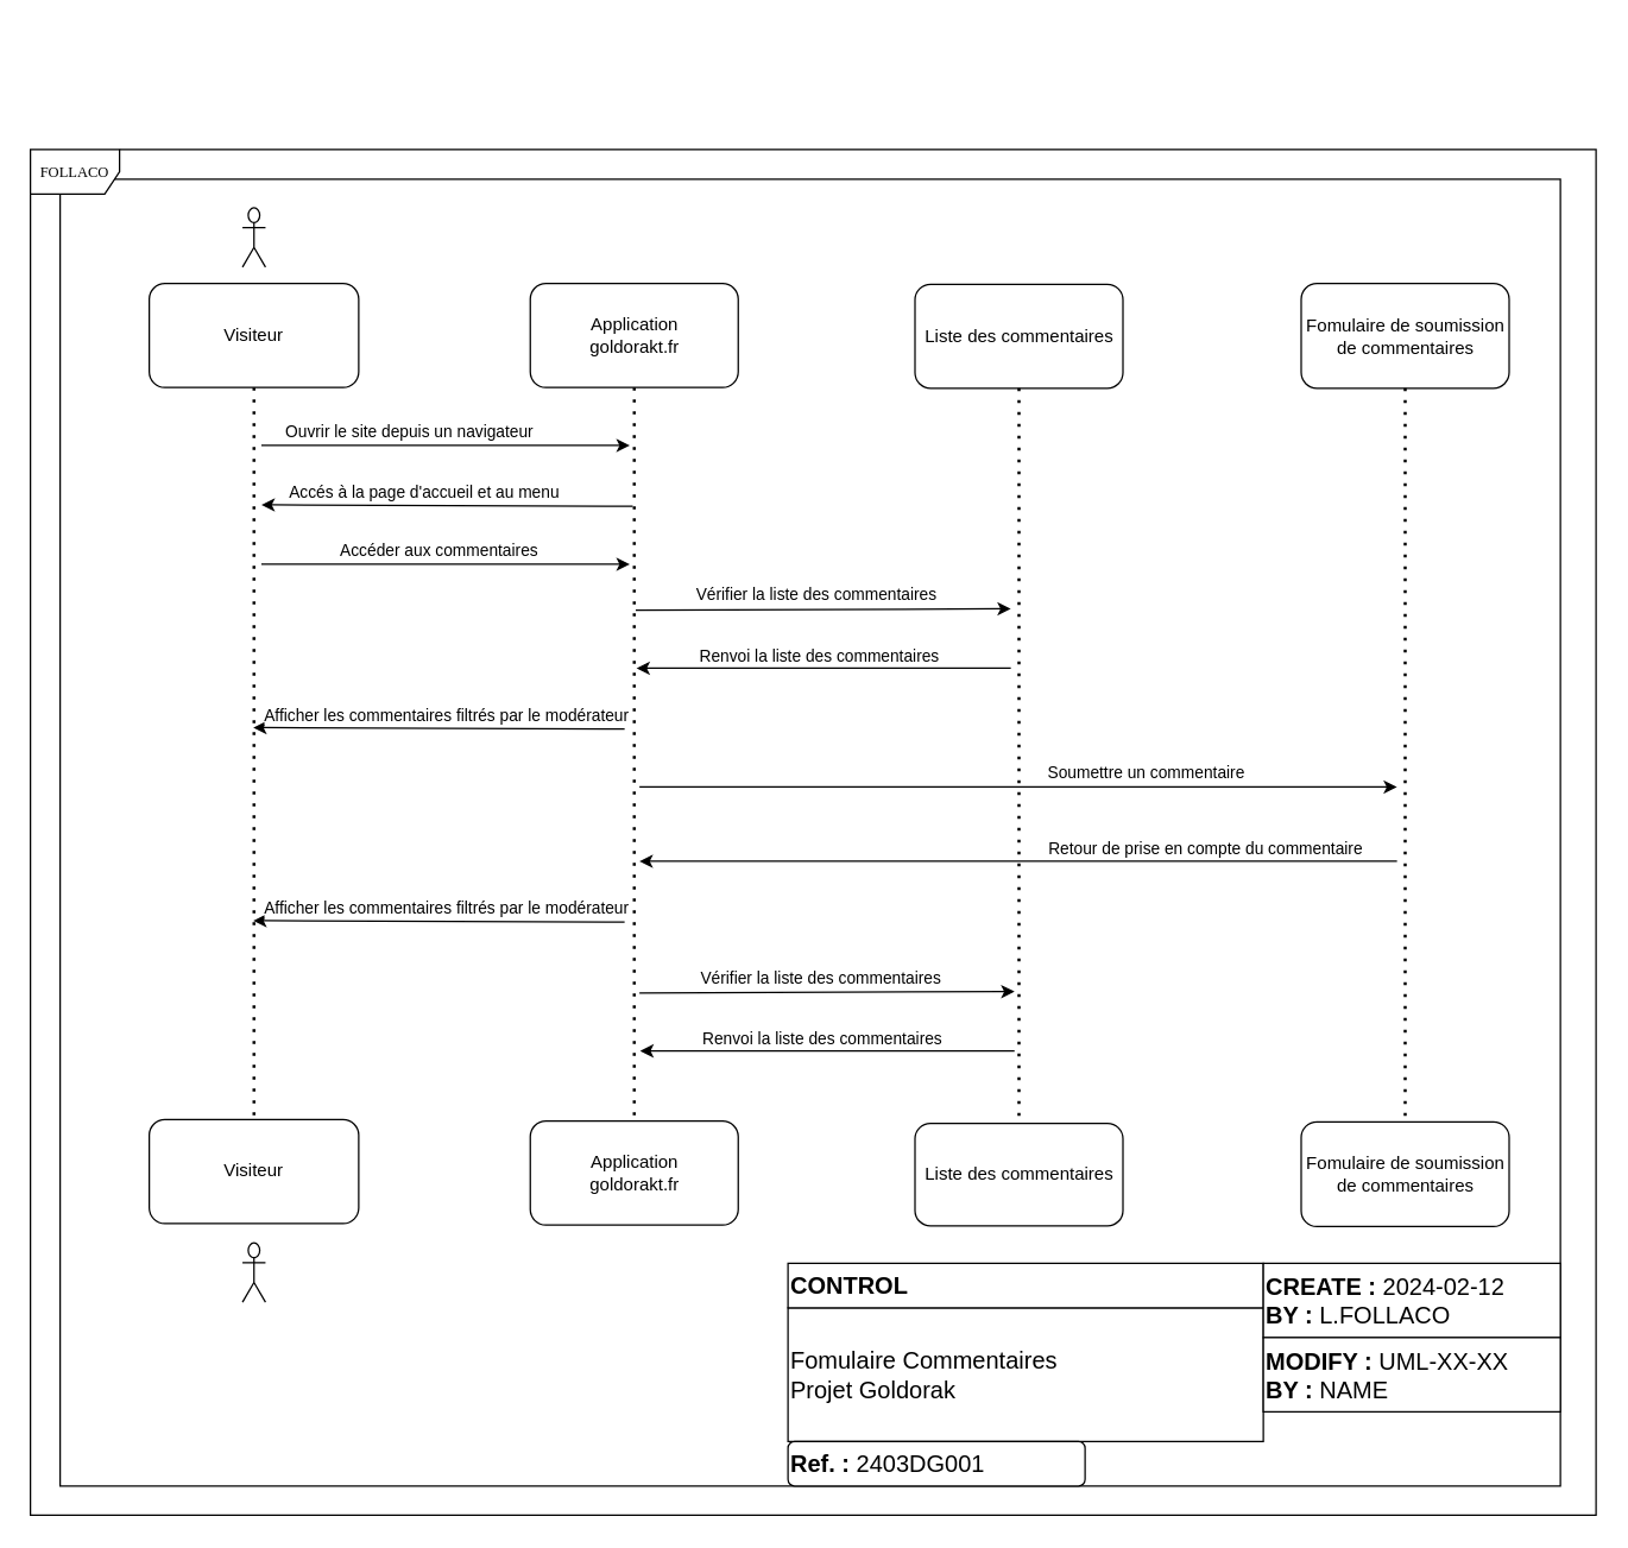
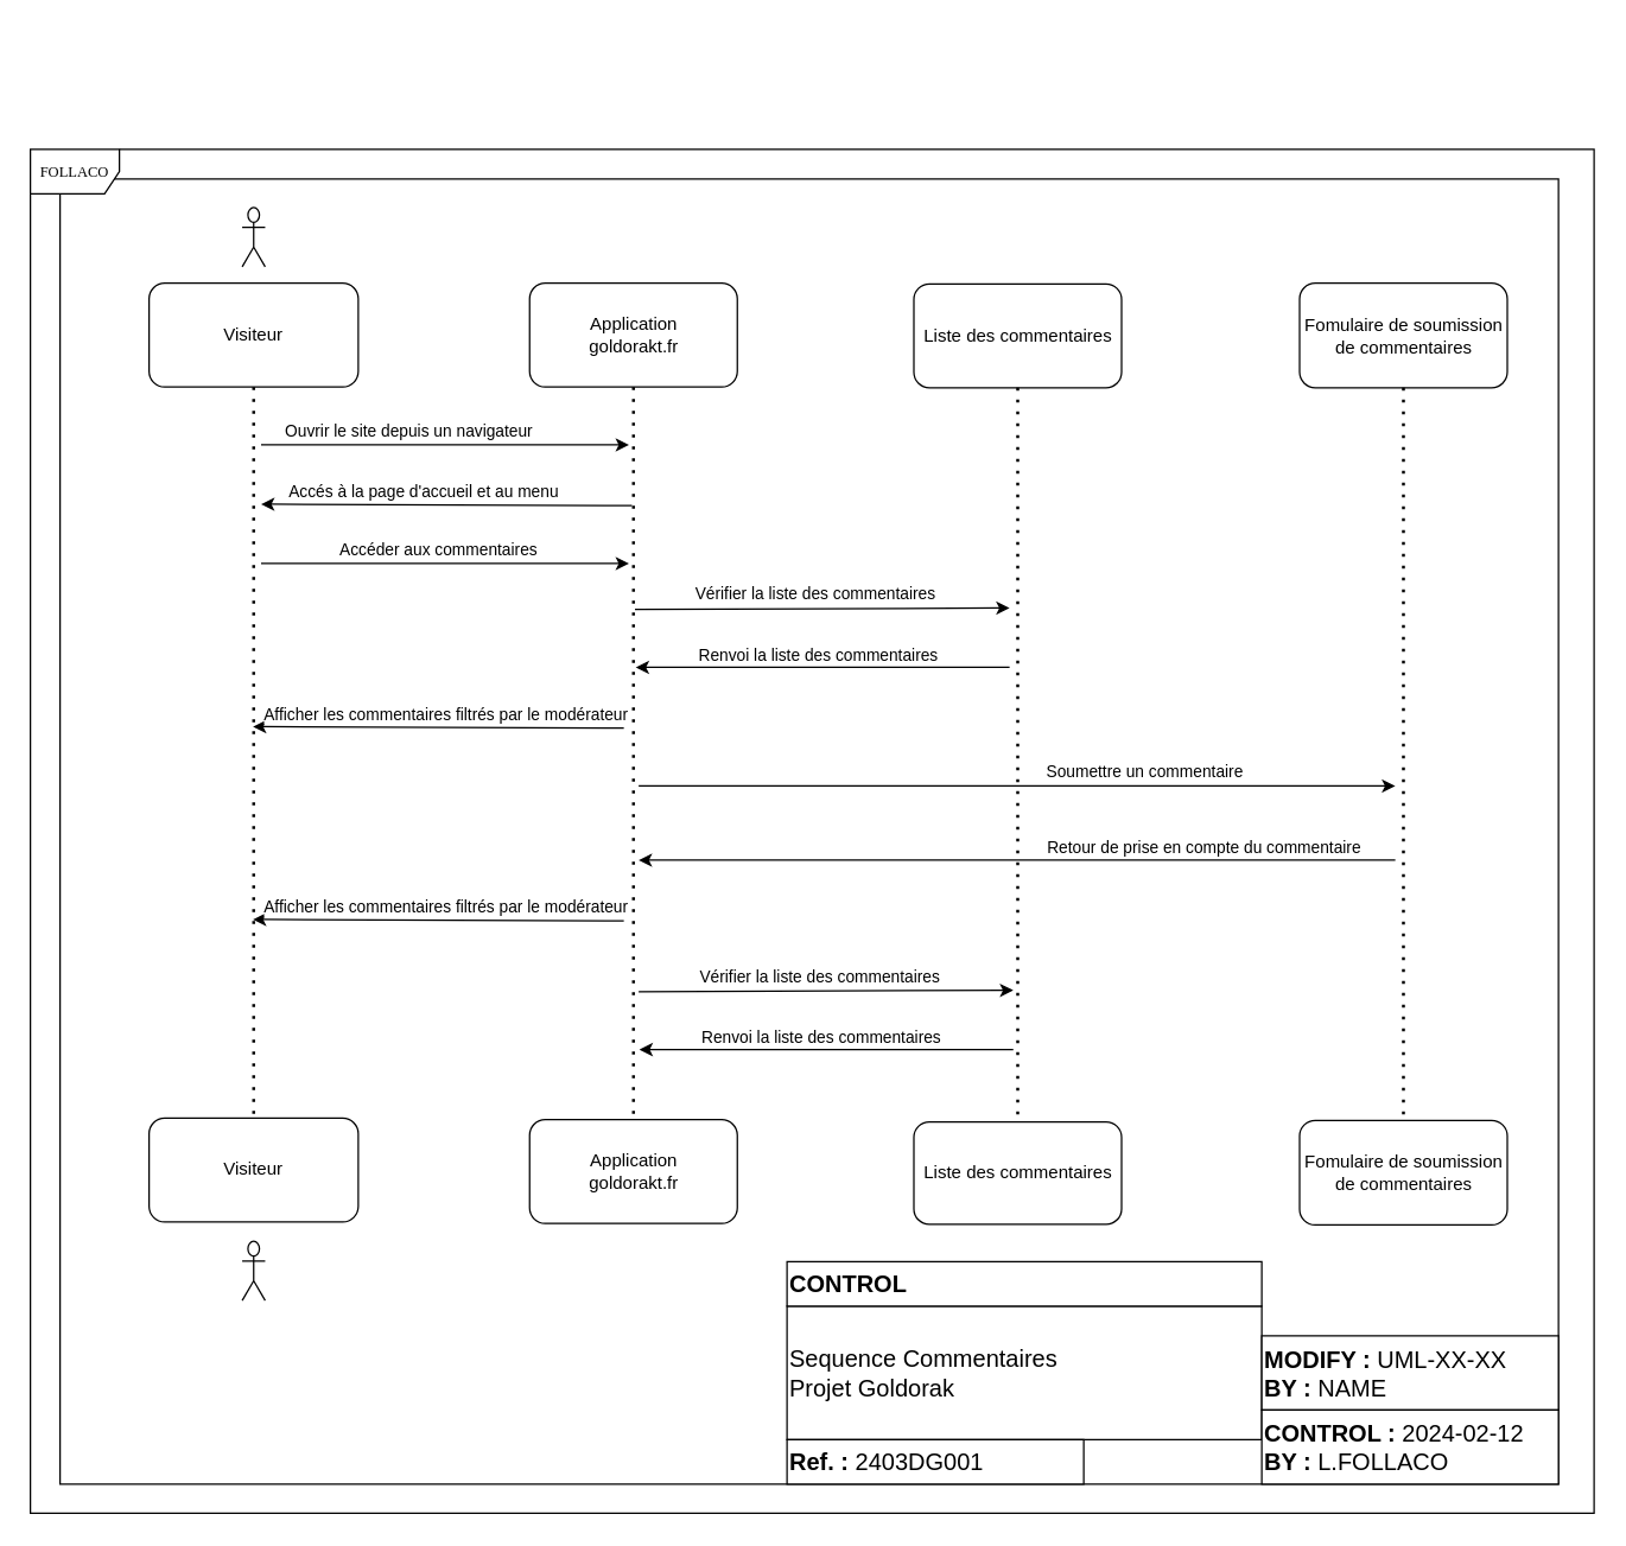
- <mxCell id="23" value="&lt;b&gt;CREATE :&lt;/b&gt; 2024-02-12&lt;br&gt;&lt;b&gt;BY :&lt;/b&gt; L.FOLLACO" style="rounded=0;whiteSpace=wrap;html=1;fontSize=16;labelBorderColor=none;fontColor=default;align=left;labelBackgroundColor=none;verticalAlign=top;spacing=2;spacingTop=0;" parent="1" vertex="1"><mxGeometry x="850" y="850" width="200" height="50" as="geometry" /></mxCell>
- <mxCell id="20" value="Fomulaire Commentaires&lt;br&gt;Projet Goldorak" style="rounded=0;whiteSpace=wrap;html=1;fontSize=16;labelBorderColor=none;fontColor=default;align=left;labelBackgroundColor=none;" parent="1" vertex="1"><mxGeometry x="530" y="880" width="320" height="90" as="geometry" /></mxCell>
+ <mxCell id="20" value="Sequence Commentaires&lt;br&gt;Projet Goldorak" style="rounded=0;whiteSpace=wrap;html=1;fontSize=16;labelBorderColor=none;fontColor=default;align=left;labelBackgroundColor=none;" parent="1" vertex="1"><mxGeometry x="530" y="880" width="320" height="90" as="geometry" /></mxCell>
+ <mxCell id="25" value="&lt;b&gt;CONTROL :&lt;/b&gt; 2024-02-12&lt;br&gt;&lt;b&gt;BY :&lt;/b&gt; L.FOLLACO" style="rounded=0;whiteSpace=wrap;html=1;fontSize=16;labelBorderColor=none;fontColor=default;align=left;labelBackgroundColor=none;verticalAlign=top;spacing=2;spacingTop=0;" parent="1" vertex="1"><mxGeometry x="850" y="950" width="200" height="50" as="geometry" /></mxCell>
- <mxCell id="22" value="&lt;b&gt;Ref. :&lt;/b&gt; 2403DG001" style="whiteSpace=wrap;html=1;fontSize=16;labelBorderColor=none;fontColor=default;align=left;labelBackgroundColor=none;rounded=1;" parent="1" vertex="1"><mxGeometry x="530" y="970" width="200" height="30" as="geometry" /></mxCell>
+ <mxCell id="22" value="&lt;b&gt;Ref. :&lt;/b&gt; 2403DG001" style="rounded=0;whiteSpace=wrap;html=1;fontSize=16;labelBorderColor=none;fontColor=default;align=left;labelBackgroundColor=none;" parent="1" vertex="1"><mxGeometry x="530" y="970" width="200" height="30" as="geometry" /></mxCell>
